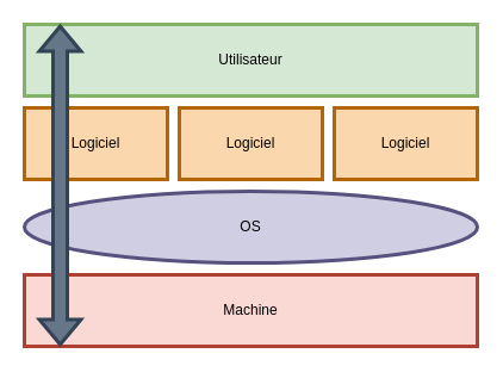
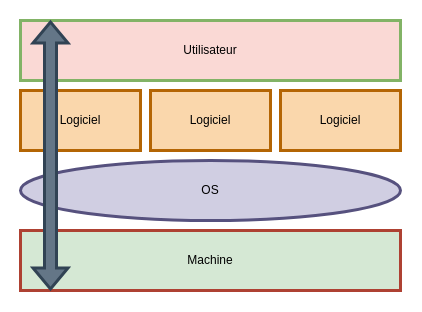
- <mxCell id="7" value="Utilisateur" style="rounded=0;whiteSpace=wrap;html=1;fillColor=#d5e8d4;strokeColor=#82b366;strokeWidth=3;fontColor=#000000;" vertex="1" parent="1"><mxGeometry x="20" y="20" width="380" height="60" as="geometry" /></mxCell>
+ <mxCell id="7" value="Utilisateur" style="rounded=0;whiteSpace=wrap;html=1;fillColor=#fad9d5;strokeColor=#82b366;strokeWidth=3;fontColor=#000000;" vertex="1" parent="1"><mxGeometry x="20" y="20" width="380" height="60" as="geometry" /></mxCell>
- <mxCell id="6" value="Machine" style="rounded=0;whiteSpace=wrap;html=1;fillColor=#fad9d5;strokeColor=#ae4132;strokeWidth=3;fontColor=#000000;" vertex="1" parent="1"><mxGeometry x="20" y="230" width="380" height="60" as="geometry" /></mxCell>
+ <mxCell id="6" value="Machine" style="rounded=0;whiteSpace=wrap;html=1;fillColor=#d5e8d4;strokeColor=#ae4132;strokeWidth=3;fontColor=#000000;" vertex="1" parent="1"><mxGeometry x="20" y="230" width="380" height="60" as="geometry" /></mxCell>
